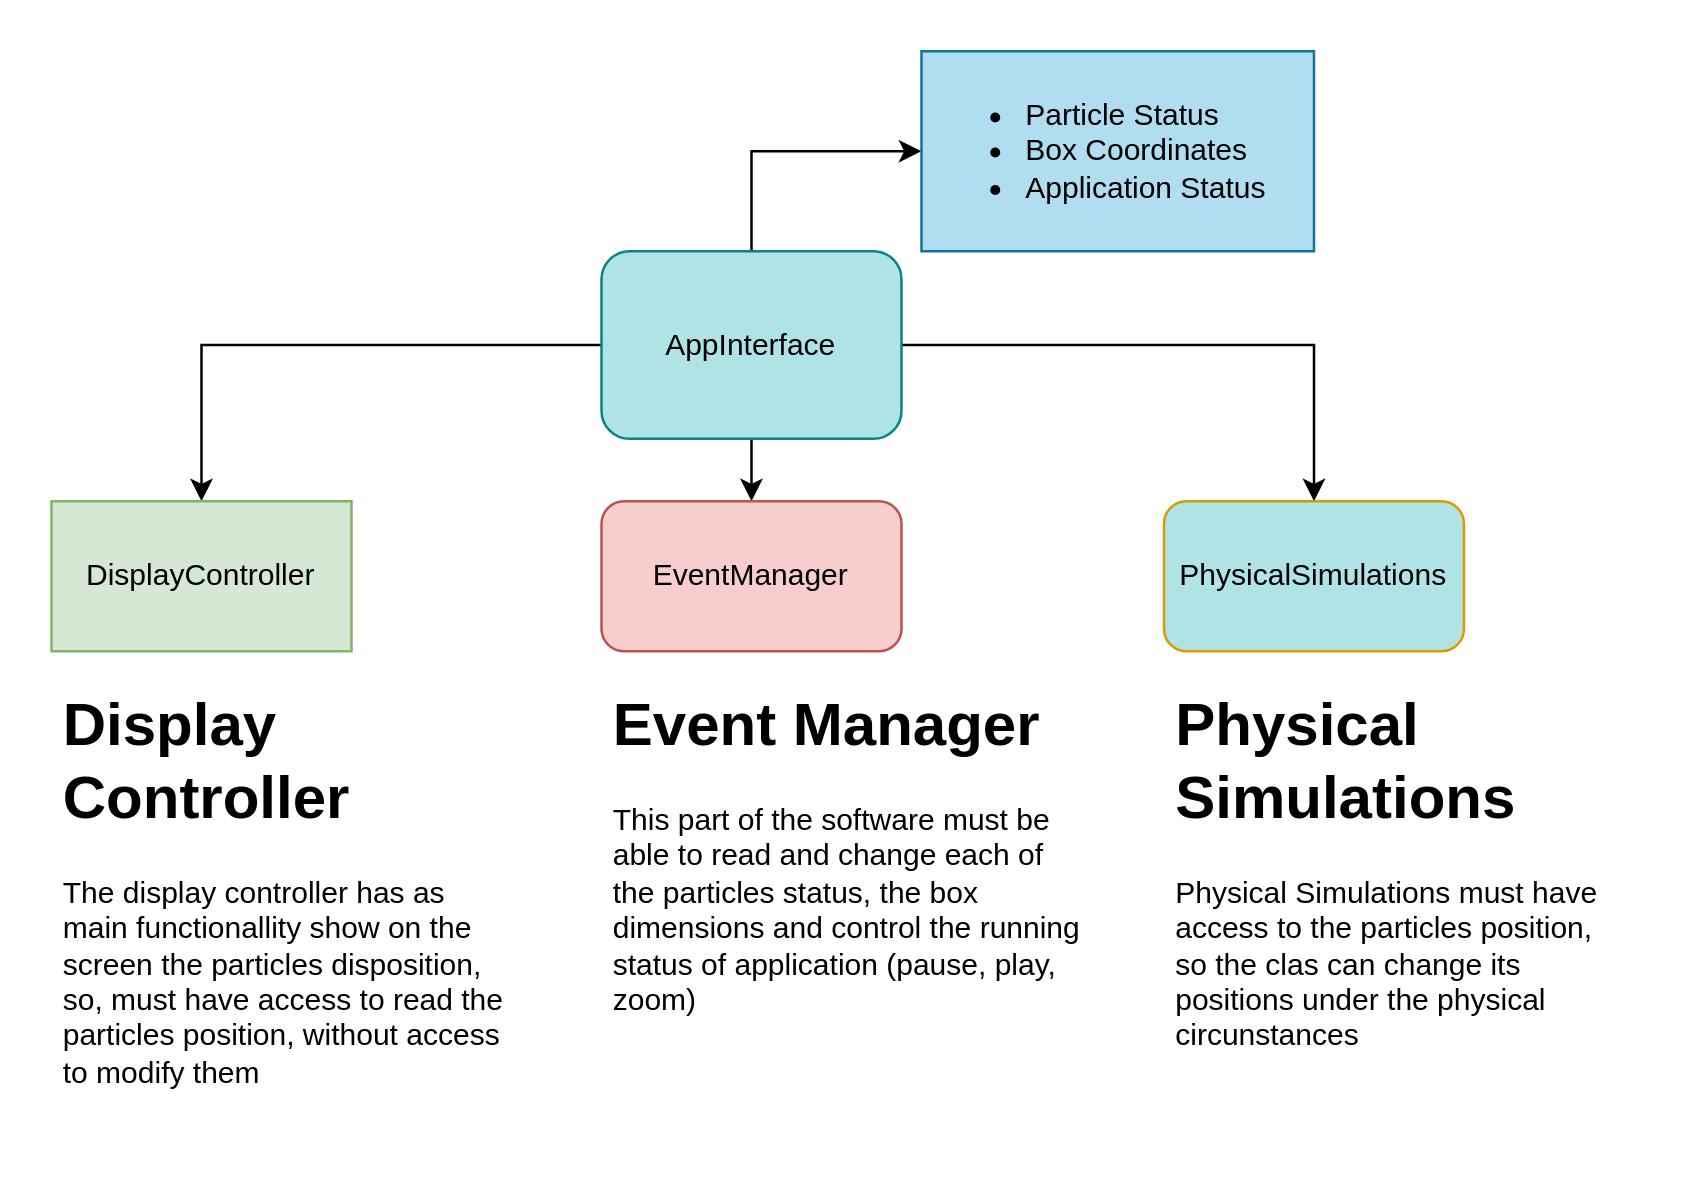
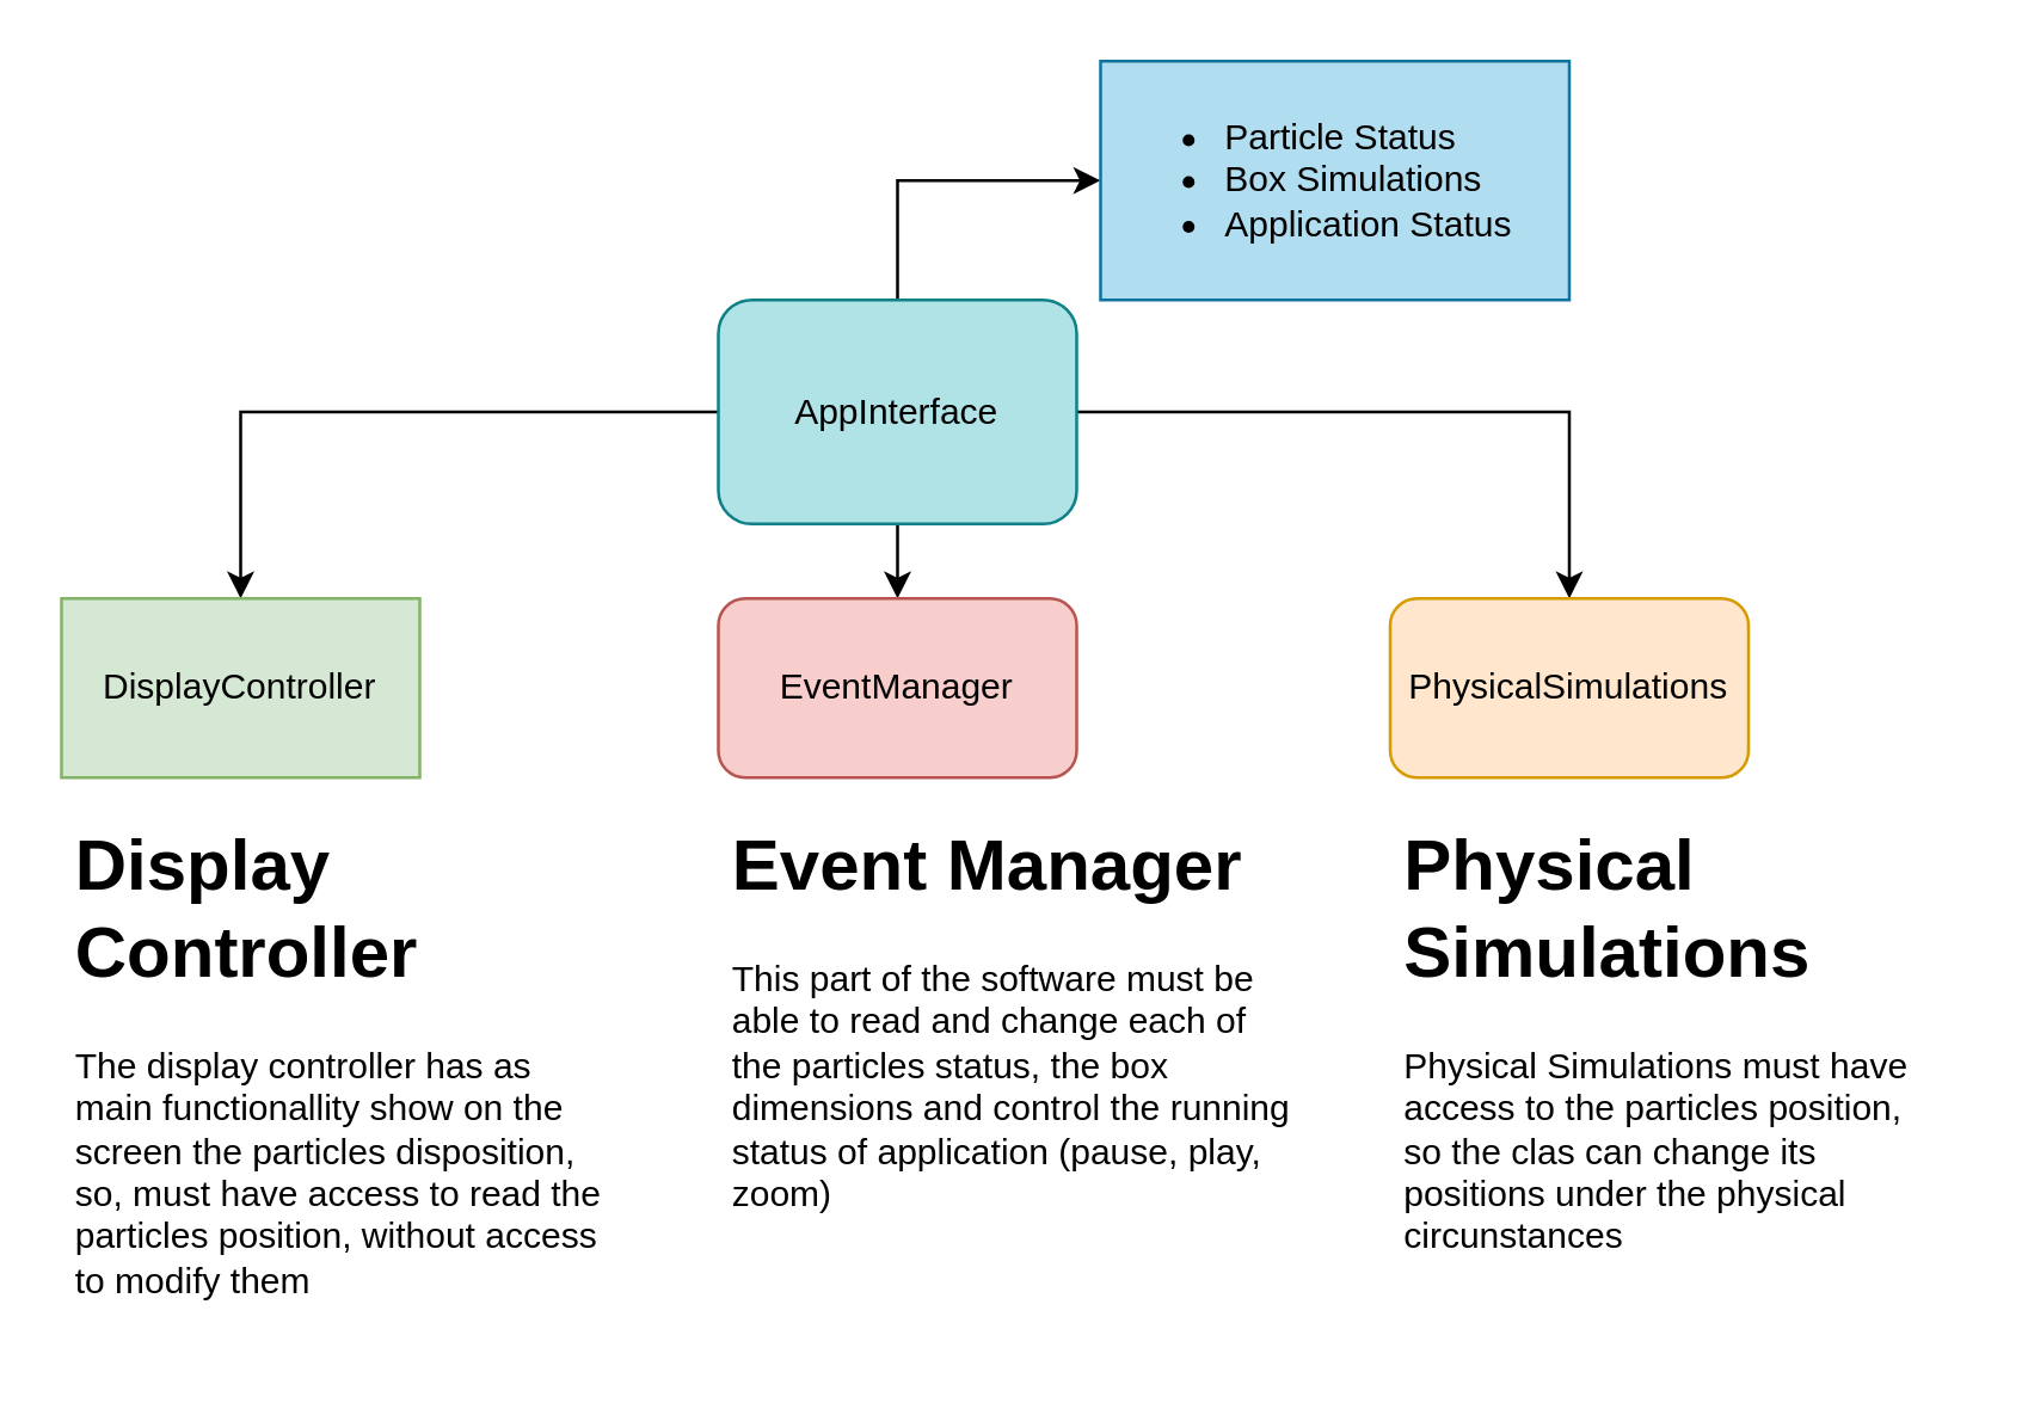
- <mxCell id="13" value="&lt;ul&gt;&lt;li&gt;Particle Status&lt;/li&gt;&lt;li&gt;Box Coordinates&lt;/li&gt;&lt;li&gt;Application Status&lt;/li&gt;&lt;/ul&gt;" style="text;html=1;whiteSpace=wrap;verticalAlign=middle;overflow=hidden;align=left;fillColor=#b1ddf0;strokeColor=#10739e;" vertex="1" parent="1"><mxGeometry x="368" y="20" width="157" height="80" as="geometry" /></mxCell>
+ <mxCell id="13" value="&lt;ul&gt;&lt;li&gt;Particle Status&lt;/li&gt;&lt;li&gt;Box Simulations&lt;/li&gt;&lt;li&gt;Application Status&lt;/li&gt;&lt;/ul&gt;" style="text;html=1;whiteSpace=wrap;verticalAlign=middle;overflow=hidden;align=left;fillColor=#b1ddf0;strokeColor=#10739e;" vertex="1" parent="1"><mxGeometry x="368" y="20" width="157" height="80" as="geometry" /></mxCell>
- <mxCell id="10" value="PhysicalSimulations" style="rounded=1;whiteSpace=wrap;html=1;fillColor=#b0e3e6;strokeColor=#d79b00;" vertex="1" parent="1"><mxGeometry x="465" y="200" width="120" height="60" as="geometry" /></mxCell>
+ <mxCell id="10" value="PhysicalSimulations" style="rounded=1;whiteSpace=wrap;html=1;fillColor=#ffe6cc;strokeColor=#d79b00;" vertex="1" parent="1"><mxGeometry x="465" y="200" width="120" height="60" as="geometry" /></mxCell>
